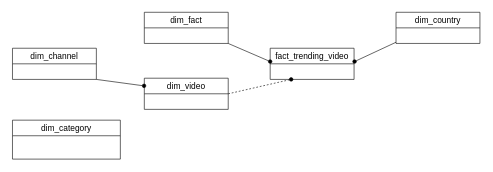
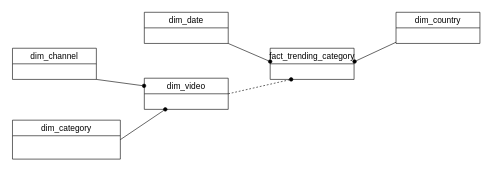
- <mxCell id="4" value="dim_fact" style="swimlane;fontStyle=0;childLayout=stackLayout;horizontal=1;startSize=26;fillColor=none;horizontalStack=0;resizeParent=1;resizeParentMax=0;resizeLast=0;collapsible=1;marginBottom=0;fontSize=14;" vertex="1" parent="1"><mxGeometry x="240" y="20" width="140" height="52" as="geometry" /></mxCell>
+ <mxCell id="4" value="dim_date" style="swimlane;fontStyle=0;childLayout=stackLayout;horizontal=1;startSize=26;fillColor=none;horizontalStack=0;resizeParent=1;resizeParentMax=0;resizeLast=0;collapsible=1;marginBottom=0;fontSize=14;" vertex="1" parent="1"><mxGeometry x="240" y="20" width="140" height="52" as="geometry" /></mxCell>
- <mxCell id="2" value="fact_trending_video" style="swimlane;fontStyle=0;childLayout=stackLayout;horizontal=1;startSize=26;fillColor=none;horizontalStack=0;resizeParent=1;resizeParentMax=0;resizeLast=0;collapsible=1;marginBottom=0;fontSize=14;" vertex="1" parent="1"><mxGeometry x="450" y="80" width="140" height="52" as="geometry" /></mxCell>
+ <mxCell id="2" value="fact_trending_category" style="swimlane;fontStyle=0;childLayout=stackLayout;horizontal=1;startSize=26;fillColor=none;horizontalStack=0;resizeParent=1;resizeParentMax=0;resizeLast=0;collapsible=1;marginBottom=0;fontSize=14;" vertex="1" parent="1"><mxGeometry x="450" y="80" width="140" height="52" as="geometry" /></mxCell>
+ <mxCell id="11" value="" style="endArrow=oval;html=1;exitX=1;exitY=0.5;exitDx=0;exitDy=0;startArrow=none;startFill=0;entryX=0.25;entryY=1;entryDx=0;entryDy=0;endFill=1;fontSize=14;" edge="1" parent="1" source="7" target="9"><mxGeometry width="50" height="50" relative="1" as="geometry"><mxPoint x="131.26" y="427.794" as="sourcePoint" /><mxPoint x="260" y="180" as="targetPoint" /></mxGeometry></mxCell>
